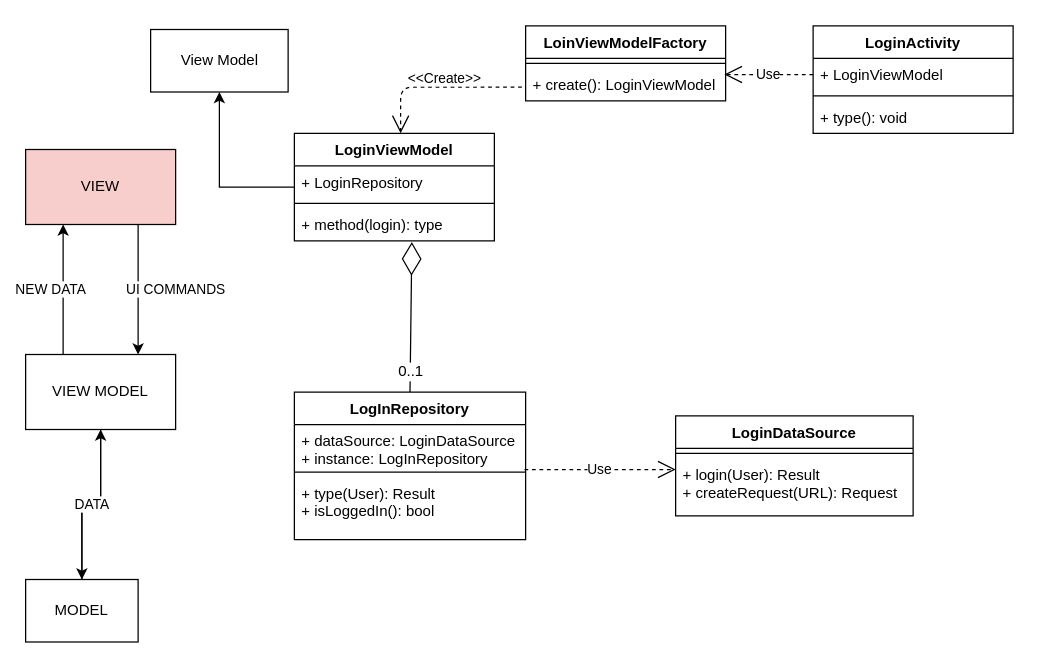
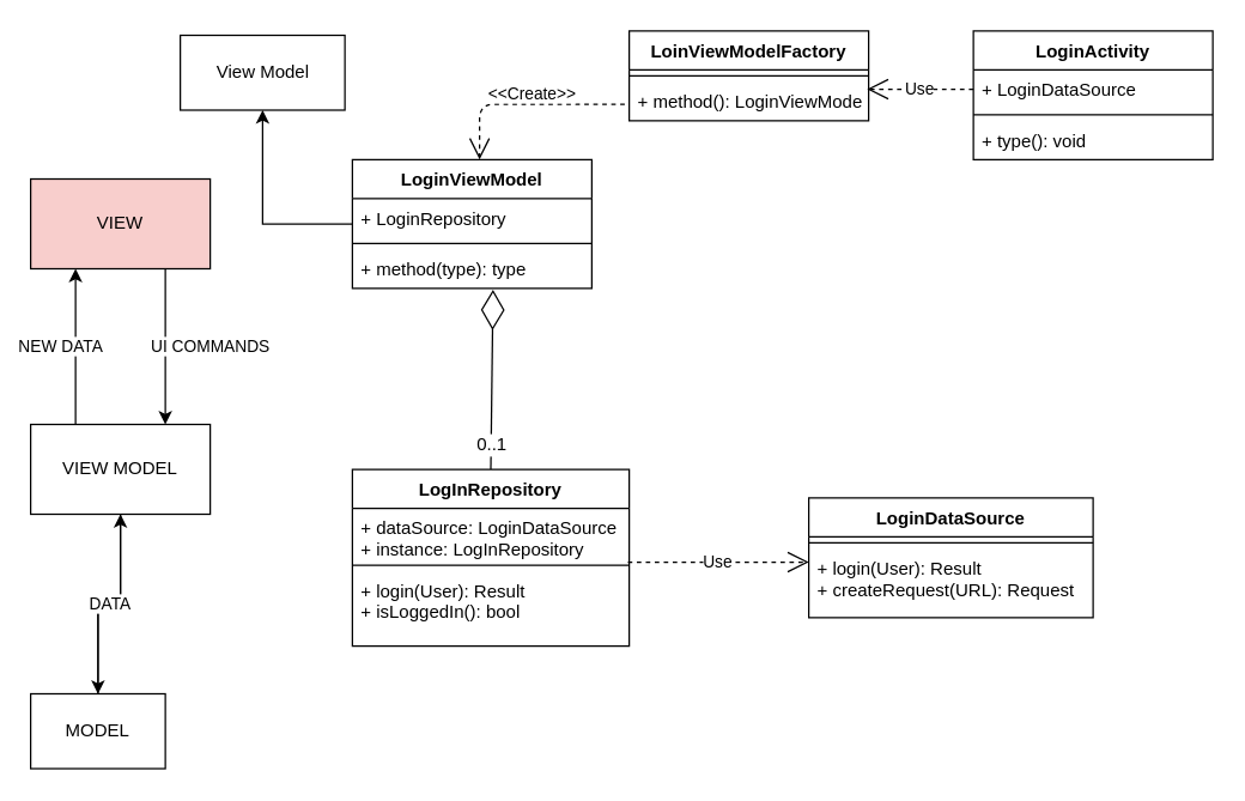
- <mxCell id="15" value="+ LoginViewModel" style="text;strokeColor=none;fillColor=none;align=left;verticalAlign=top;spacingLeft=4;spacingRight=4;overflow=hidden;rotatable=0;points=[[0,0.5],[1,0.5]];portConstraint=eastwest;" vertex="1" parent="14"><mxGeometry y="26" width="160" height="26" as="geometry" /></mxCell>
+ <mxCell id="15" value="+ LoginDataSource" style="text;strokeColor=none;fillColor=none;align=left;verticalAlign=top;spacingLeft=4;spacingRight=4;overflow=hidden;rotatable=0;points=[[0,0.5],[1,0.5]];portConstraint=eastwest;" vertex="1" parent="14"><mxGeometry y="26" width="160" height="26" as="geometry" /></mxCell>
- <mxCell id="31" value="+ create(): LoginViewModel" style="text;strokeColor=none;fillColor=none;align=left;verticalAlign=top;spacingLeft=4;spacingRight=4;overflow=hidden;rotatable=0;points=[[0,0.5],[1,0.5]];portConstraint=eastwest;" vertex="1" parent="29"><mxGeometry y="34" width="160" height="26" as="geometry" /></mxCell>
+ <mxCell id="31" value="+ method(): LoginViewModel" style="text;strokeColor=none;fillColor=none;align=left;verticalAlign=top;spacingLeft=4;spacingRight=4;overflow=hidden;rotatable=0;points=[[0,0.5],[1,0.5]];portConstraint=eastwest;" vertex="1" parent="29"><mxGeometry y="34" width="160" height="26" as="geometry" /></mxCell>
- <mxCell id="13" value="+ method(login): type" style="text;strokeColor=none;fillColor=none;align=left;verticalAlign=top;spacingLeft=4;spacingRight=4;overflow=hidden;rotatable=0;points=[[0,0.5],[1,0.5]];portConstraint=eastwest;" vertex="1" parent="10"><mxGeometry y="60" width="160" height="26" as="geometry" /></mxCell>
+ <mxCell id="13" value="+ method(type): type" style="text;strokeColor=none;fillColor=none;align=left;verticalAlign=top;spacingLeft=4;spacingRight=4;overflow=hidden;rotatable=0;points=[[0,0.5],[1,0.5]];portConstraint=eastwest;" vertex="1" parent="10"><mxGeometry y="60" width="160" height="26" as="geometry" /></mxCell>
- <mxCell id="22" value="+ type(User): Result&#10;+ isLoggedIn(): bool&#10;" style="text;strokeColor=none;fillColor=none;align=left;verticalAlign=top;spacingLeft=4;spacingRight=4;overflow=hidden;rotatable=0;points=[[0,0.5],[1,0.5]];portConstraint=eastwest;" vertex="1" parent="19"><mxGeometry y="68" width="185" height="50" as="geometry" /></mxCell>
+ <mxCell id="22" value="+ login(User): Result&#10;+ isLoggedIn(): bool&#10;" style="text;strokeColor=none;fillColor=none;align=left;verticalAlign=top;spacingLeft=4;spacingRight=4;overflow=hidden;rotatable=0;points=[[0,0.5],[1,0.5]];portConstraint=eastwest;" vertex="1" parent="19"><mxGeometry y="68" width="185" height="50" as="geometry" /></mxCell>
